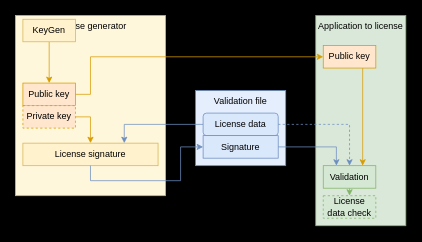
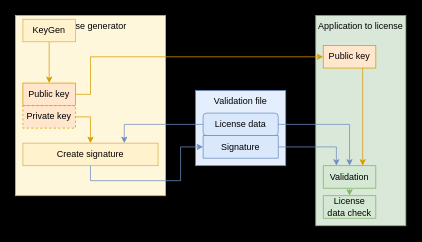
- <mxCell id="24" style="edgeStyle=orthogonalEdgeStyle;rounded=0;orthogonalLoop=1;jettySize=auto;html=1;exitX=1;exitY=0.5;exitDx=0;exitDy=0;entryX=0.5;entryY=0;entryDx=0;entryDy=0;fillColor=#dae8fc;strokeColor=#6c8ebf;dashed=1;" edge="1" parent="1" source="11" target="19"><mxGeometry relative="1" as="geometry" /></mxCell>
+ <mxCell id="24" style="edgeStyle=orthogonalEdgeStyle;rounded=0;orthogonalLoop=1;jettySize=auto;html=1;exitX=1;exitY=0.5;exitDx=0;exitDy=0;entryX=0.5;entryY=0;entryDx=0;entryDy=0;fillColor=#dae8fc;strokeColor=#6c8ebf;" edge="1" parent="1" source="11" target="19"><mxGeometry relative="1" as="geometry" /></mxCell>
- <mxCell id="8" value="&lt;div&gt;License signature&lt;/div&gt;" style="rounded=0;whiteSpace=wrap;html=1;fillColor=#fff2cc;strokeColor=#d6b656;" vertex="1" parent="1"><mxGeometry x="30" y="190" width="180" height="30" as="geometry" /></mxCell>
+ <mxCell id="8" value="&lt;div&gt;Create signature&lt;/div&gt;" style="rounded=0;whiteSpace=wrap;html=1;fillColor=#fff2cc;strokeColor=#d6b656;" vertex="1" parent="1"><mxGeometry x="30" y="190" width="180" height="30" as="geometry" /></mxCell>
- <mxCell id="20" value="License data check" style="rounded=0;whiteSpace=wrap;html=1;fillColor=#d5e8d4;strokeColor=#82b366;dashed=1;" vertex="1" parent="14"><mxGeometry x="10" y="240" width="70" height="30" as="geometry" /></mxCell>
+ <mxCell id="20" value="License data check" style="rounded=0;whiteSpace=wrap;html=1;fillColor=#d5e8d4;strokeColor=#82b366;" vertex="1" parent="14"><mxGeometry x="10" y="240" width="70" height="30" as="geometry" /></mxCell>
